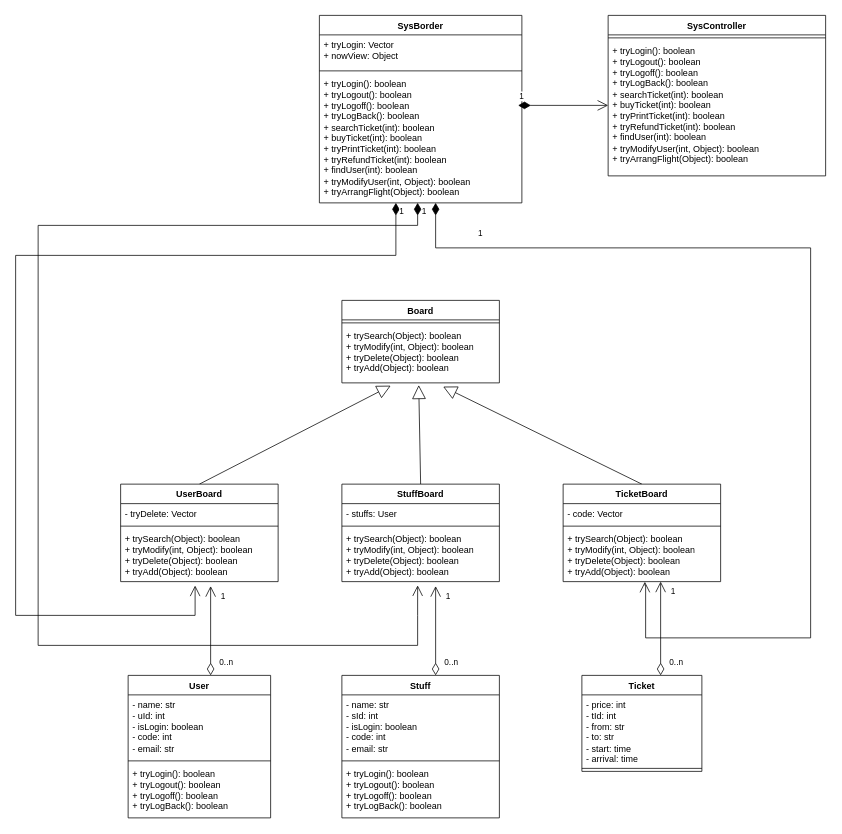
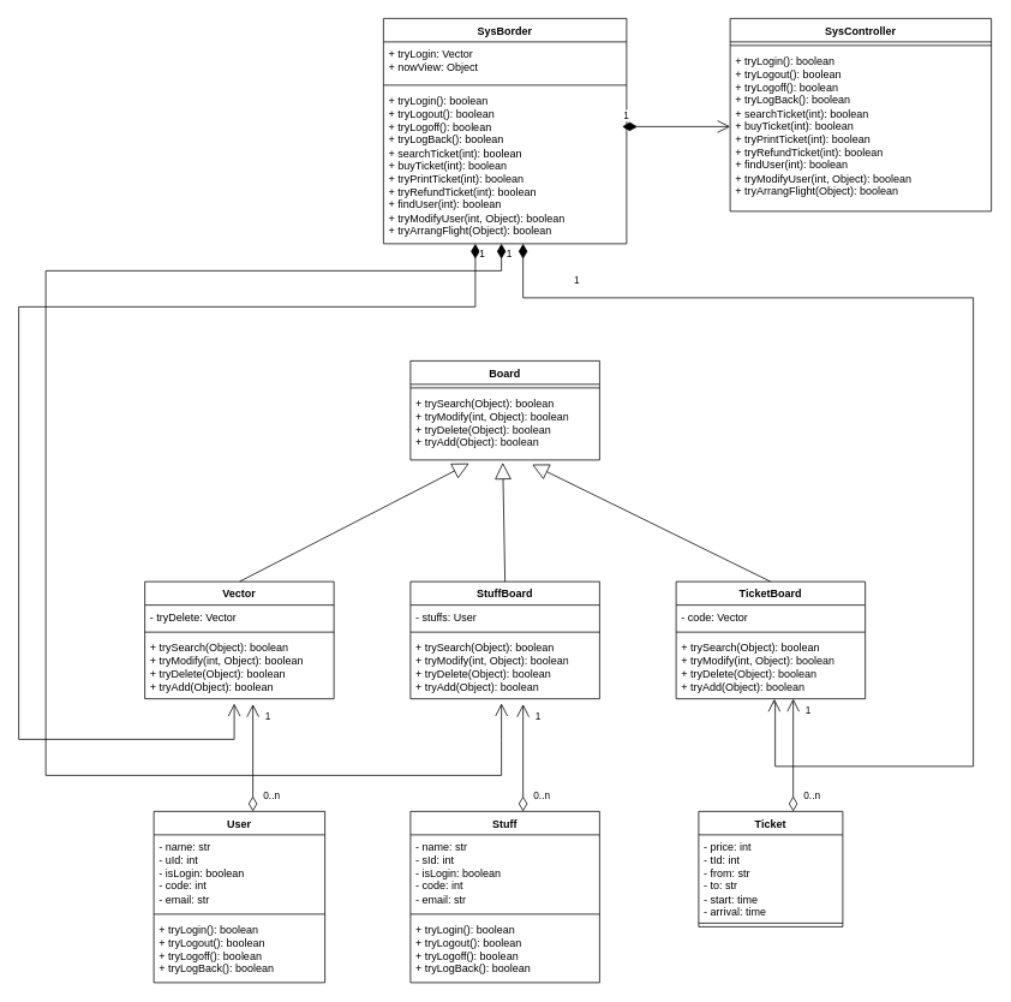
- <mxCell id="29" value="UserBoard" style="swimlane;fontStyle=1;align=center;verticalAlign=top;childLayout=stackLayout;horizontal=1;startSize=26;horizontalStack=0;resizeParent=1;resizeParentMax=0;resizeLast=0;collapsible=1;marginBottom=0;whiteSpace=wrap;html=1;" vertex="1" parent="1"><mxGeometry x="160" y="645" width="210" height="130" as="geometry" /></mxCell>
+ <mxCell id="29" value="Vector" style="swimlane;fontStyle=1;align=center;verticalAlign=top;childLayout=stackLayout;horizontal=1;startSize=26;horizontalStack=0;resizeParent=1;resizeParentMax=0;resizeLast=0;collapsible=1;marginBottom=0;whiteSpace=wrap;html=1;" vertex="1" parent="1"><mxGeometry x="160" y="645" width="210" height="130" as="geometry" /></mxCell>
